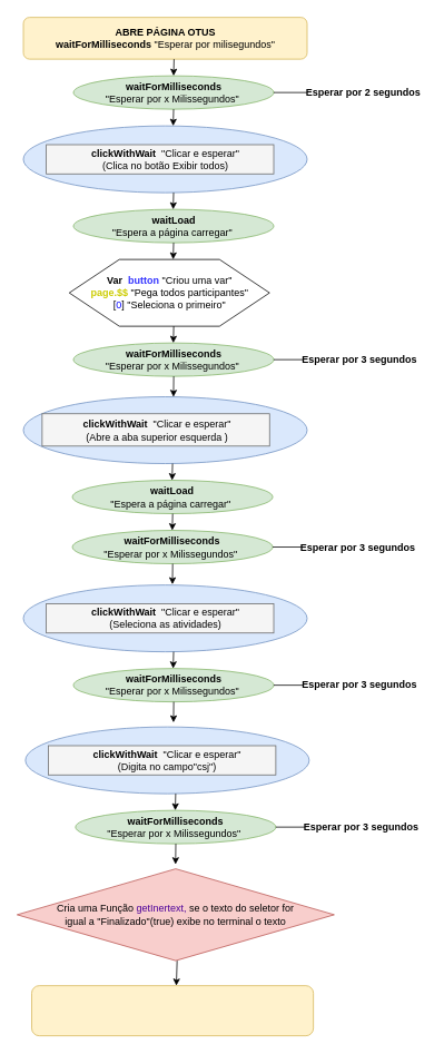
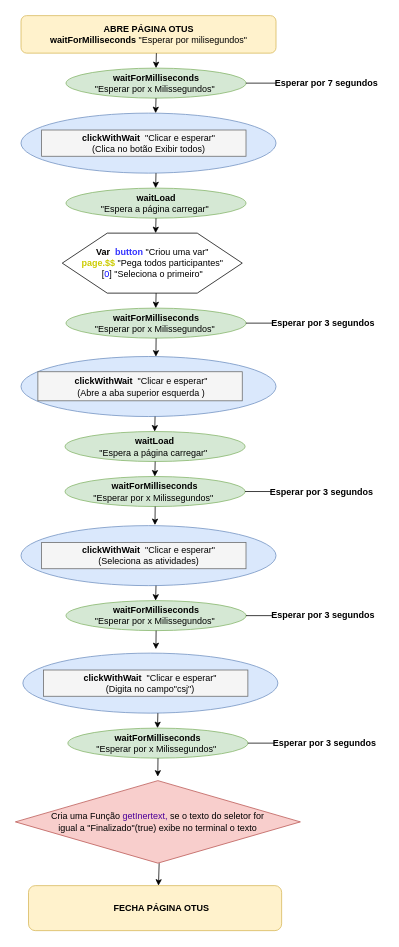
- <mxCell id="8" value="&lt;b&gt;Esperar por 2 segundos&lt;/b&gt;" style="text;html=1;strokeColor=none;fillColor=none;align=center;verticalAlign=middle;whiteSpace=wrap;rounded=0;" parent="1" vertex="1"><mxGeometry x="360" y="100" width="150" height="20" as="geometry" /></mxCell>
+ <mxCell id="8" value="&lt;b&gt;Esperar por 7 segundos&lt;/b&gt;" style="text;html=1;strokeColor=none;fillColor=none;align=center;verticalAlign=middle;whiteSpace=wrap;rounded=0;" parent="1" vertex="1"><mxGeometry x="360" y="100" width="150" height="20" as="geometry" /></mxCell>
+ <mxCell id="13" value="&lt;b&gt;FECHA PÁGINA OTUS&lt;/b&gt;" style="text;html=1;strokeColor=none;fillColor=none;align=center;verticalAlign=middle;whiteSpace=wrap;rounded=0;" parent="1" vertex="1"><mxGeometry x="100" y="1195" width="230" height="30" as="geometry" /></mxCell>
